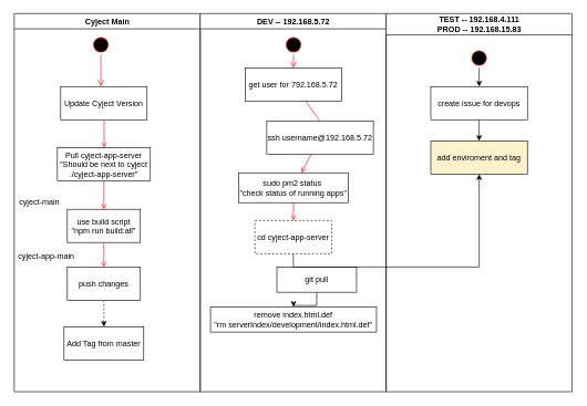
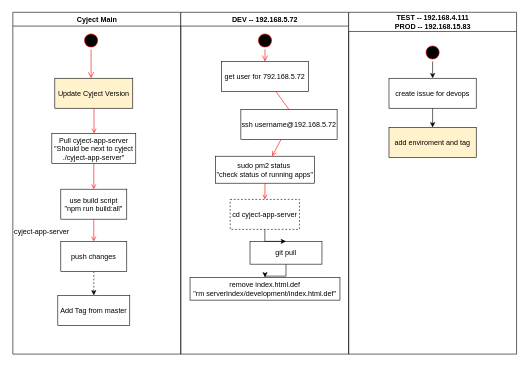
- <mxCell id="5" value="Update Cyject Version" style="" parent="2" vertex="1"><mxGeometry x="70" y="110" width="130" height="50" as="geometry" /></mxCell>
+ <mxCell id="5" value="Update Cyject Version" style="fillColor=#fff2cc;" parent="2" vertex="1"><mxGeometry x="70" y="110" width="130" height="50" as="geometry" /></mxCell>
- <mxCell id="13" value="cyject-main" style="text;html=1;strokeColor=none;fillColor=none;align=center;verticalAlign=middle;whiteSpace=wrap;rounded=0;" vertex="1" parent="2"><mxGeometry x="5" y="270" width="65" height="30" as="geometry" /></mxCell>
- <mxCell id="14" value="cyject-app-main" style="text;html=1;strokeColor=none;fillColor=none;align=center;verticalAlign=middle;whiteSpace=wrap;rounded=0;" vertex="1" parent="2"><mxGeometry y="352" width="95.5" height="30" as="geometry" /></mxCell>
+ <mxCell id="14" value="cyject-app-server" style="text;html=1;strokeColor=none;fillColor=none;align=center;verticalAlign=middle;whiteSpace=wrap;rounded=0;" vertex="1" parent="2"><mxGeometry y="352" width="95.5" height="30" as="geometry" /></mxCell>
- <mxCell id="26" style="edgeStyle=orthogonalEdgeStyle;rounded=0;orthogonalLoop=1;jettySize=auto;html=1;exitX=0.5;exitY=1;exitDx=0;exitDy=0;" edge="1" parent="16" source="22" target="36"><mxGeometry relative="1" as="geometry" /></mxCell>
+ <mxCell id="26" style="edgeStyle=orthogonalEdgeStyle;rounded=0;orthogonalLoop=1;jettySize=auto;html=1;exitX=0.5;exitY=1;exitDx=0;exitDy=0;" edge="1" parent="16" source="22" target="25"><mxGeometry relative="1" as="geometry" /></mxCell>
